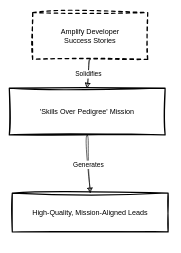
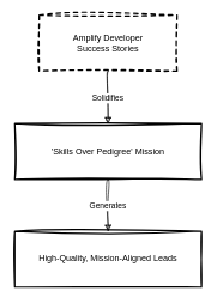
- <mxCell id="3" value="'Skills Over Pedigree' Mission" style="whiteSpace=wrap;strokeWidth=2;sketch=1;curveFitting=1;jiggle=2;" vertex="1" parent="1"><mxGeometry x="15" y="146" width="260" height="78" as="geometry" /></mxCell>
+ <mxCell id="3" value="'Skills Over Pedigree' Mission" style="whiteSpace=wrap;strokeWidth=2;sketch=1;curveFitting=1;jiggle=2;" vertex="1" parent="1"><mxGeometry x="20" y="171" width="260" height="78" as="geometry" /></mxCell>
- <mxCell id="4" value="High-Quality, Mission-Aligned Leads" style="whiteSpace=wrap;strokeWidth=2;sketch=1;curveFitting=1;jiggle=2;" vertex="1" parent="1"><mxGeometry x="20" y="321" width="260" height="65" as="geometry" /></mxCell>
+ <mxCell id="4" value="High-Quality, Mission-Aligned Leads" style="whiteSpace=wrap;strokeWidth=2;sketch=1;curveFitting=1;jiggle=2;" vertex="1" parent="1"><mxGeometry x="20" y="321" width="260" height="78" as="geometry" /></mxCell>
